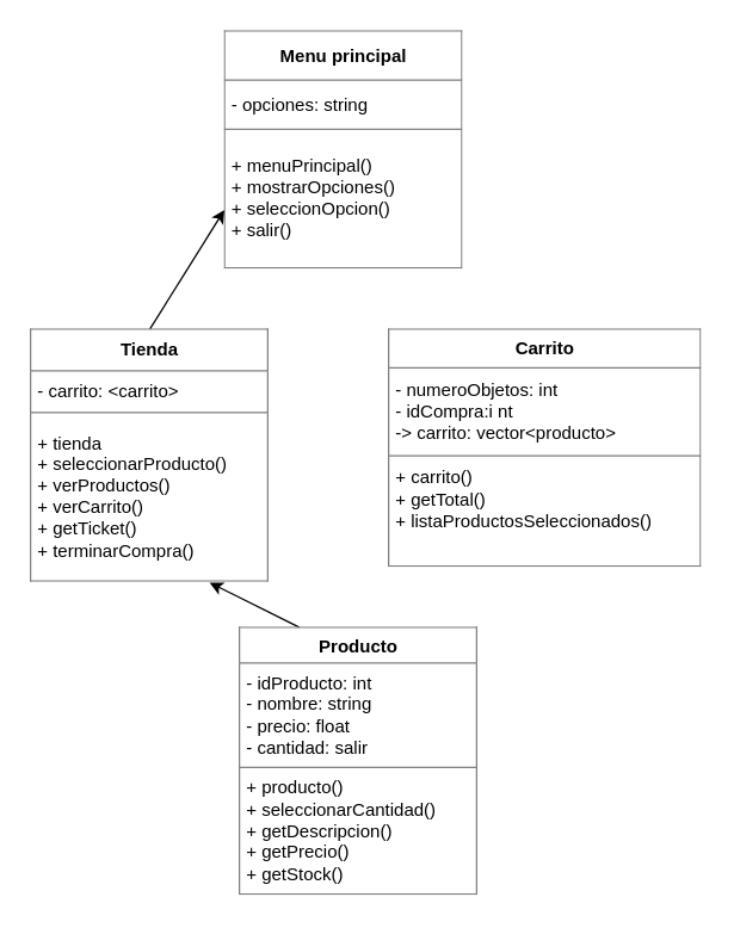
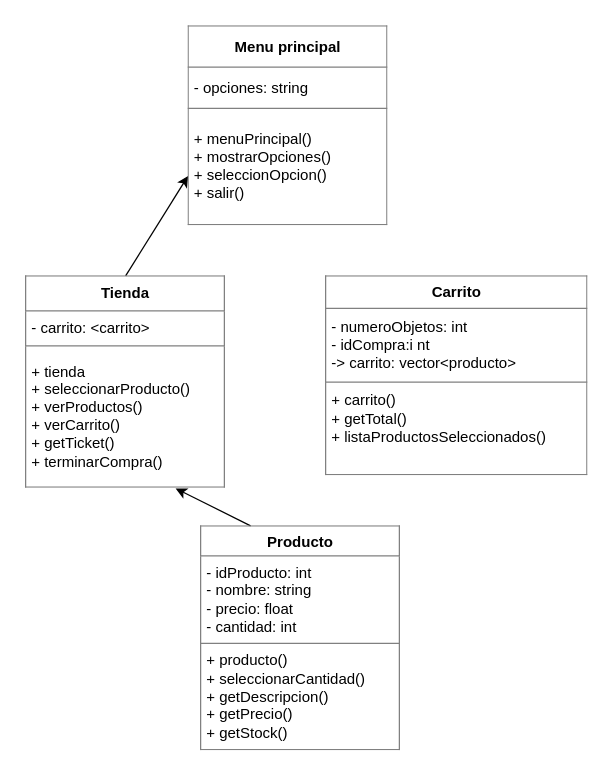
- <mxCell id="6" value="&lt;table border=&quot;1&quot; width=&quot;100%&quot; cellpadding=&quot;4&quot; style=&quot;width: 100% ; height: 100% ; border-collapse: collapse&quot;&gt;&lt;tbody&gt;&lt;tr&gt;&lt;th align=&quot;center&quot;&gt;Producto&lt;/th&gt;&lt;/tr&gt;&lt;tr&gt;&lt;td align=&quot;center&quot;&gt;&lt;div style=&quot;text-align: justify&quot;&gt;- idProducto: int&lt;/div&gt;&lt;div style=&quot;text-align: justify&quot;&gt;- nombre: string&lt;/div&gt;&lt;div style=&quot;text-align: justify&quot;&gt;- precio: float&lt;/div&gt;&lt;div style=&quot;text-align: justify&quot;&gt;- cantidad: salir&lt;/div&gt;&lt;/td&gt;&lt;/tr&gt;&lt;tr&gt;&lt;td align=&quot;center&quot;&gt;&lt;div style=&quot;text-align: left&quot;&gt;+ producto()&lt;/div&gt;&lt;div style=&quot;text-align: left&quot;&gt;+ seleccionarCantidad()&lt;/div&gt;&lt;div style=&quot;text-align: left&quot;&gt;+ getDescripcion()&lt;/div&gt;&lt;div style=&quot;text-align: left&quot;&gt;+ getPrecio()&lt;/div&gt;&lt;span style=&quot;text-align: left&quot;&gt;&lt;div style=&quot;text-align: justify&quot;&gt;&lt;/div&gt;&lt;/span&gt;&lt;span style=&quot;text-align: left&quot;&gt;&lt;div style=&quot;text-align: justify&quot;&gt;&lt;span&gt;+ getStock()&lt;/span&gt;&lt;br&gt;&lt;/div&gt;&lt;/span&gt;&lt;/td&gt;&lt;/tr&gt;&lt;/tbody&gt;&lt;/table&gt;" style="text;html=1;strokeColor=none;fillColor=none;overflow=fill;" parent="1" vertex="1"><mxGeometry x="160" y="420" width="160" height="180" as="geometry" /></mxCell>
+ <mxCell id="6" value="&lt;table border=&quot;1&quot; width=&quot;100%&quot; cellpadding=&quot;4&quot; style=&quot;width: 100% ; height: 100% ; border-collapse: collapse&quot;&gt;&lt;tbody&gt;&lt;tr&gt;&lt;th align=&quot;center&quot;&gt;Producto&lt;/th&gt;&lt;/tr&gt;&lt;tr&gt;&lt;td align=&quot;center&quot;&gt;&lt;div style=&quot;text-align: justify&quot;&gt;- idProducto: int&lt;/div&gt;&lt;div style=&quot;text-align: justify&quot;&gt;- nombre: string&lt;/div&gt;&lt;div style=&quot;text-align: justify&quot;&gt;- precio: float&lt;/div&gt;&lt;div style=&quot;text-align: justify&quot;&gt;- cantidad: int&lt;/div&gt;&lt;/td&gt;&lt;/tr&gt;&lt;tr&gt;&lt;td align=&quot;center&quot;&gt;&lt;div style=&quot;text-align: left&quot;&gt;+ producto()&lt;/div&gt;&lt;div style=&quot;text-align: left&quot;&gt;+ seleccionarCantidad()&lt;/div&gt;&lt;div style=&quot;text-align: left&quot;&gt;+ getDescripcion()&lt;/div&gt;&lt;div style=&quot;text-align: left&quot;&gt;+ getPrecio()&lt;/div&gt;&lt;span style=&quot;text-align: left&quot;&gt;&lt;div style=&quot;text-align: justify&quot;&gt;&lt;/div&gt;&lt;/span&gt;&lt;span style=&quot;text-align: left&quot;&gt;&lt;div style=&quot;text-align: justify&quot;&gt;&lt;span&gt;+ getStock()&lt;/span&gt;&lt;br&gt;&lt;/div&gt;&lt;/span&gt;&lt;/td&gt;&lt;/tr&gt;&lt;/tbody&gt;&lt;/table&gt;" style="text;html=1;strokeColor=none;fillColor=none;overflow=fill;" parent="1" vertex="1"><mxGeometry x="160" y="420" width="160" height="180" as="geometry" /></mxCell>
